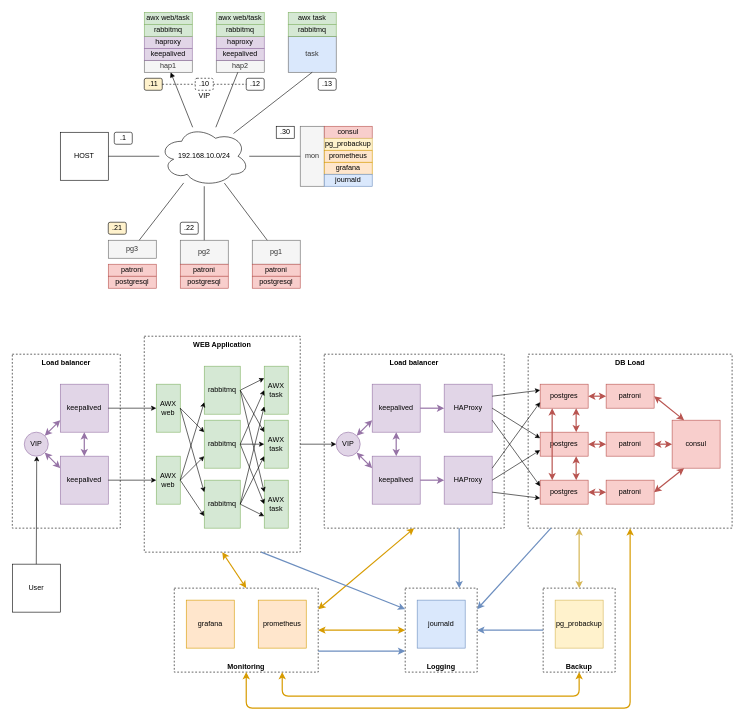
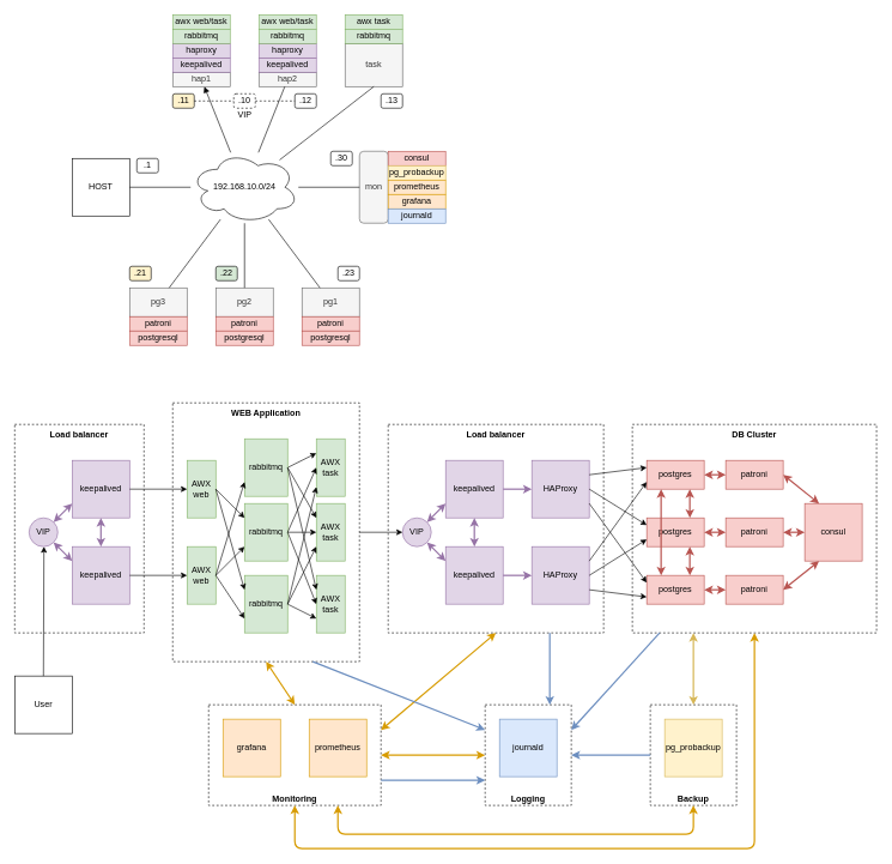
- <mxCell id="105" value="task" style="rounded=0;whiteSpace=wrap;html=1;fillColor=#dae8fc;strokeColor=#666666;fontColor=#333333;" parent="1" vertex="1"><mxGeometry x="480" y="60" width="80" height="60" as="geometry" /></mxCell>
+ <mxCell id="105" value="task" style="rounded=0;whiteSpace=wrap;html=1;fillColor=#f5f5f5;strokeColor=#666666;fontColor=#333333;" parent="1" vertex="1"><mxGeometry x="480" y="60" width="80" height="60" as="geometry" /></mxCell>
- <mxCell id="26" value=".30" style="whiteSpace=wrap;html=1;rounded=0;" parent="1" vertex="1"><mxGeometry x="460" y="210" width="30" height="20" as="geometry" /></mxCell>
+ <mxCell id="26" value=".30" style="rounded=1;whiteSpace=wrap;html=1;" parent="1" vertex="1"><mxGeometry x="460" y="210" width="30" height="20" as="geometry" /></mxCell>
- <mxCell id="6" value="mon" style="rounded=0;whiteSpace=wrap;html=1;fillColor=#f5f5f5;strokeColor=#666666;fontColor=#333333;" parent="1" vertex="1"><mxGeometry x="500" y="210" width="40" height="100" as="geometry" /></mxCell>
+ <mxCell id="6" value="mon" style="whiteSpace=wrap;html=1;fillColor=#f5f5f5;strokeColor=#666666;fontColor=#333333;rounded=1;" parent="1" vertex="1"><mxGeometry x="500" y="210" width="40" height="100" as="geometry" /></mxCell>
- <mxCell id="24" value=".22" style="rounded=1;whiteSpace=wrap;html=1;" parent="1" vertex="1"><mxGeometry x="300" y="370" width="30" height="20" as="geometry" /></mxCell>
+ <mxCell id="24" value=".22" style="rounded=1;whiteSpace=wrap;html=1;fillColor=#d5e8d4;" parent="1" vertex="1"><mxGeometry x="300" y="370" width="30" height="20" as="geometry" /></mxCell>
+ <mxCell id="25" value=".23" style="rounded=1;whiteSpace=wrap;html=1;" parent="1" vertex="1"><mxGeometry x="470" y="370" width="30" height="20" as="geometry" /></mxCell>
- <mxCell id="9" value="pg3" style="rounded=0;whiteSpace=wrap;html=1;fillColor=#f5f5f5;strokeColor=#666666;fontColor=#333333;" parent="1" vertex="1"><mxGeometry x="180" y="400" width="80" height="30" as="geometry" /></mxCell>
+ <mxCell id="9" value="pg3" style="rounded=0;whiteSpace=wrap;html=1;fillColor=#f5f5f5;strokeColor=#666666;fontColor=#333333;" parent="1" vertex="1"><mxGeometry x="180" y="400" width="80" height="40" as="geometry" /></mxCell>
- <mxCell id="48" value="DB Load" style="rounded=0;whiteSpace=wrap;html=1;dashed=1;fillColor=none;verticalAlign=top;fontStyle=1" parent="1" vertex="1"><mxGeometry x="880" y="590" width="340" height="290" as="geometry" /></mxCell>
+ <mxCell id="48" value="DB Cluster" style="rounded=0;whiteSpace=wrap;html=1;dashed=1;fillColor=none;verticalAlign=top;fontStyle=1" parent="1" vertex="1"><mxGeometry x="880" y="590" width="340" height="290" as="geometry" /></mxCell>
